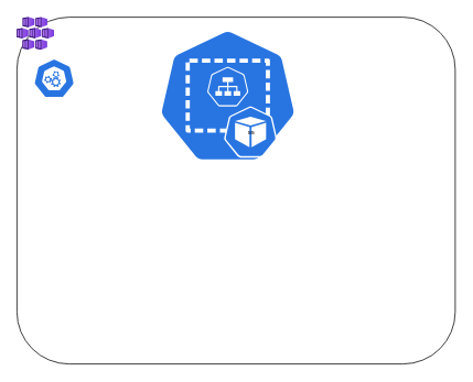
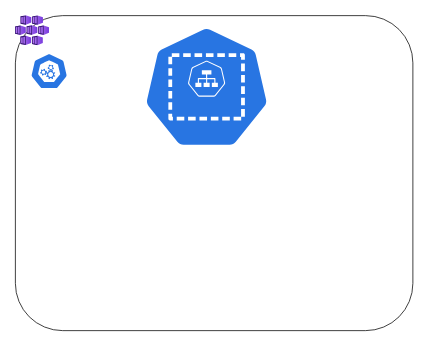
- <mxCell id="7" value="ss" style="sketch=0;html=1;dashed=0;whitespace=wrap;fillColor=#2875E2;strokeColor=#ffffff;points=[[0.005,0.63,0],[0.1,0.2,0],[0.9,0.2,0],[0.5,0,0],[0.995,0.63,0],[0.72,0.99,0],[0.5,1,0],[0.28,0.99,0]];shape=mxgraph.kubernetes.icon;prIcon=pod;fontSize=8;" vertex="1" parent="1"><mxGeometry x="255" y="128" width="95" height="62" as="geometry" /></mxCell>
